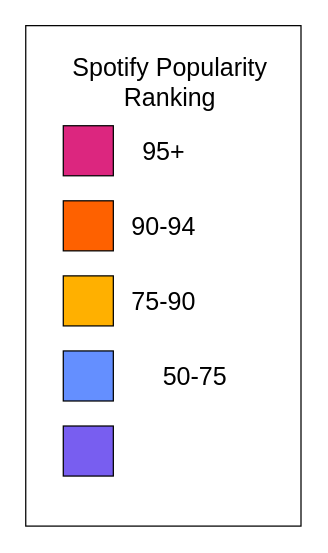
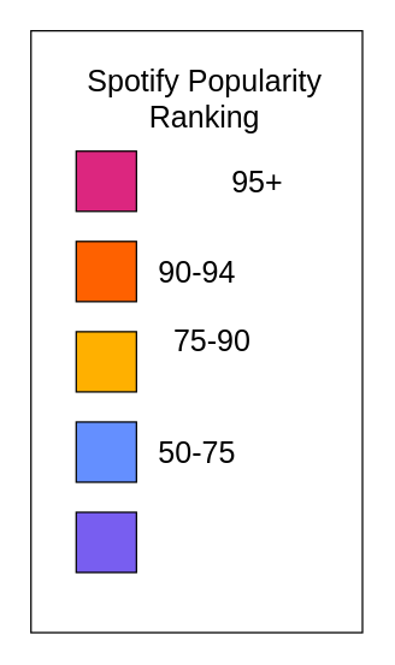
- <mxCell id="8" value="95+" style="text;html=1;align=center;verticalAlign=middle;resizable=0;points=[];autosize=1;strokeColor=none;fontSize=20;" vertex="1" parent="1"><mxGeometry x="105" y="105" width="50" height="30" as="geometry" /></mxCell>
+ <mxCell id="8" value="95+" style="text;html=1;align=center;verticalAlign=middle;resizable=0;points=[];autosize=1;strokeColor=none;fontSize=20;" vertex="1" parent="1"><mxGeometry x="145" y="105" width="50" height="30" as="geometry" /></mxCell>
- <mxCell id="10" value="75-90" style="text;html=1;align=center;verticalAlign=middle;resizable=0;points=[];autosize=1;strokeColor=none;fontSize=20;" vertex="1" parent="1"><mxGeometry x="95" y="225" width="70" height="30" as="geometry" /></mxCell>
+ <mxCell id="10" value="75-90" style="text;html=1;align=center;verticalAlign=middle;resizable=0;points=[];autosize=1;strokeColor=none;fontSize=20;" vertex="1" parent="1"><mxGeometry x="105" y="210" width="70" height="30" as="geometry" /></mxCell>
- <mxCell id="11" value="50-75" style="text;html=1;align=center;verticalAlign=middle;resizable=0;points=[];autosize=1;strokeColor=none;fontSize=20;" vertex="1" parent="1"><mxGeometry x="120" y="285" width="70" height="30" as="geometry" /></mxCell>
+ <mxCell id="11" value="50-75" style="text;html=1;align=center;verticalAlign=middle;resizable=0;points=[];autosize=1;strokeColor=none;fontSize=20;" vertex="1" parent="1"><mxGeometry x="95" y="285" width="70" height="30" as="geometry" /></mxCell>
